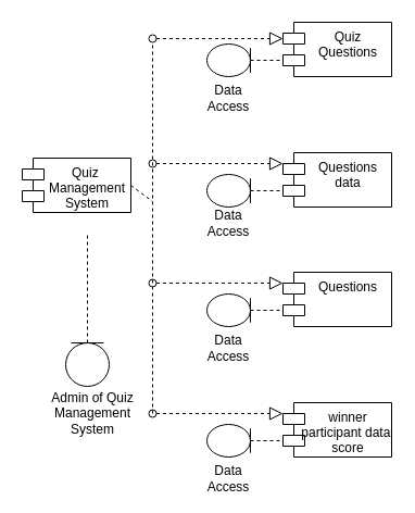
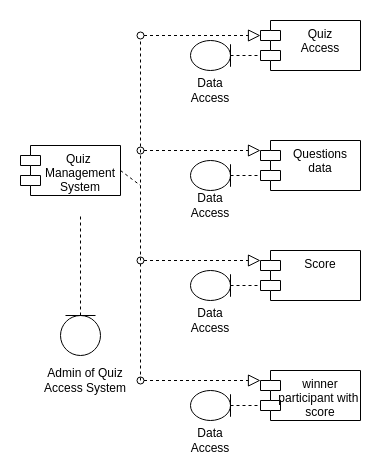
- <mxCell id="3" value="Quiz&#10;Questions&#10;" style="shape=module;align=left;spacingLeft=20;align=center;verticalAlign=top;" vertex="1" parent="1"><mxGeometry x="260" y="20" width="100" height="50" as="geometry" /></mxCell>
+ <mxCell id="3" value="Quiz&#10;Access&#10;" style="shape=module;align=left;spacingLeft=20;align=center;verticalAlign=top;" vertex="1" parent="1"><mxGeometry x="260" y="20" width="100" height="50" as="geometry" /></mxCell>
- <mxCell id="5" value="Questions" style="shape=module;align=left;spacingLeft=20;align=center;verticalAlign=top;" vertex="1" parent="1"><mxGeometry x="260" y="250" width="100" height="50" as="geometry" /></mxCell>
+ <mxCell id="5" value="Score" style="shape=module;align=left;spacingLeft=20;align=center;verticalAlign=top;" vertex="1" parent="1"><mxGeometry x="260" y="250" width="100" height="50" as="geometry" /></mxCell>
- <mxCell id="22" value="Admin of Quiz Management System" style="text;html=1;strokeColor=none;fillColor=none;align=center;verticalAlign=middle;whiteSpace=wrap;rounded=0;" vertex="1" parent="1"><mxGeometry x="40" y="370" width="90" height="20" as="geometry" /></mxCell>
+ <mxCell id="22" value="Admin of Quiz Access System" style="text;html=1;strokeColor=none;fillColor=none;align=center;verticalAlign=middle;whiteSpace=wrap;rounded=0;" vertex="1" parent="1"><mxGeometry x="40" y="370" width="90" height="20" as="geometry" /></mxCell>
- <mxCell id="6" value="winner&#10;participant data &#10;score" style="shape=module;align=left;spacingLeft=20;align=center;verticalAlign=top;" vertex="1" parent="1"><mxGeometry x="260" y="370" width="100" height="50" as="geometry" /></mxCell>
+ <mxCell id="6" value="winner&#10;participant with &#10;score" style="shape=module;align=left;spacingLeft=20;align=center;verticalAlign=top;" vertex="1" parent="1"><mxGeometry x="260" y="370" width="100" height="50" as="geometry" /></mxCell>
